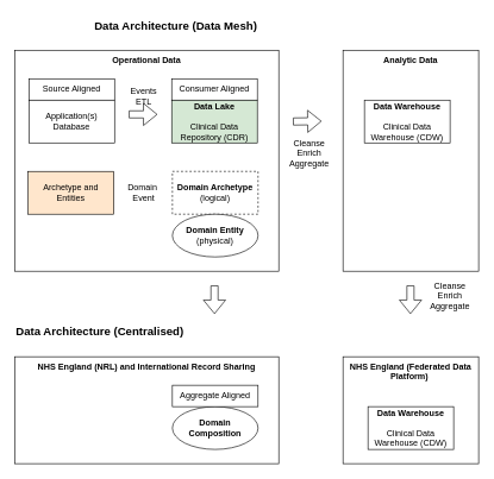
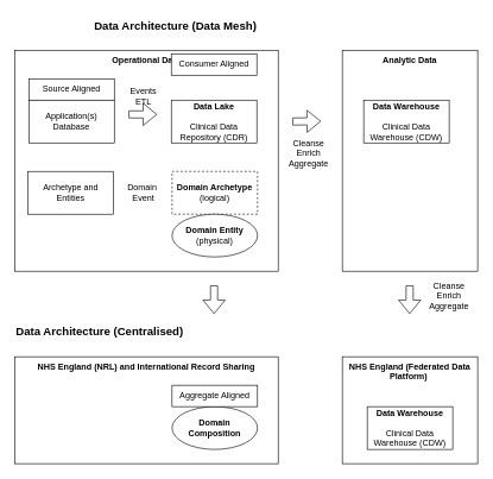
- <mxCell id="5" value="Consumer Aligned" style="rounded=0;whiteSpace=wrap;html=1;" vertex="1" parent="1"><mxGeometry x="240" y="110" width="120" height="30" as="geometry" /></mxCell>
+ <mxCell id="5" value="Consumer Aligned" style="rounded=0;whiteSpace=wrap;html=1;" vertex="1" parent="1"><mxGeometry x="240" y="75" width="120" height="30" as="geometry" /></mxCell>
- <mxCell id="6" value="&lt;b&gt;Data Lake&lt;/b&gt;&lt;br&gt;&lt;br&gt;Clinical Data Repository (CDR)" style="rounded=0;whiteSpace=wrap;html=1;fillColor=#d5e8d4;" vertex="1" parent="1"><mxGeometry x="240" y="140" width="120" height="60" as="geometry" /></mxCell>
+ <mxCell id="6" value="&lt;b&gt;Data Lake&lt;/b&gt;&lt;br&gt;&lt;br&gt;Clinical Data Repository (CDR)" style="rounded=0;whiteSpace=wrap;html=1;" vertex="1" parent="1"><mxGeometry x="240" y="140" width="120" height="60" as="geometry" /></mxCell>
- <mxCell id="14" value="Archetype and Entities" style="rounded=0;whiteSpace=wrap;html=1;fillColor=#ffe6cc;" vertex="1" parent="1"><mxGeometry x="39" y="240" width="120" height="60" as="geometry" /></mxCell>
+ <mxCell id="14" value="Archetype and Entities" style="rounded=0;whiteSpace=wrap;html=1;" vertex="1" parent="1"><mxGeometry x="39" y="240" width="120" height="60" as="geometry" /></mxCell>
